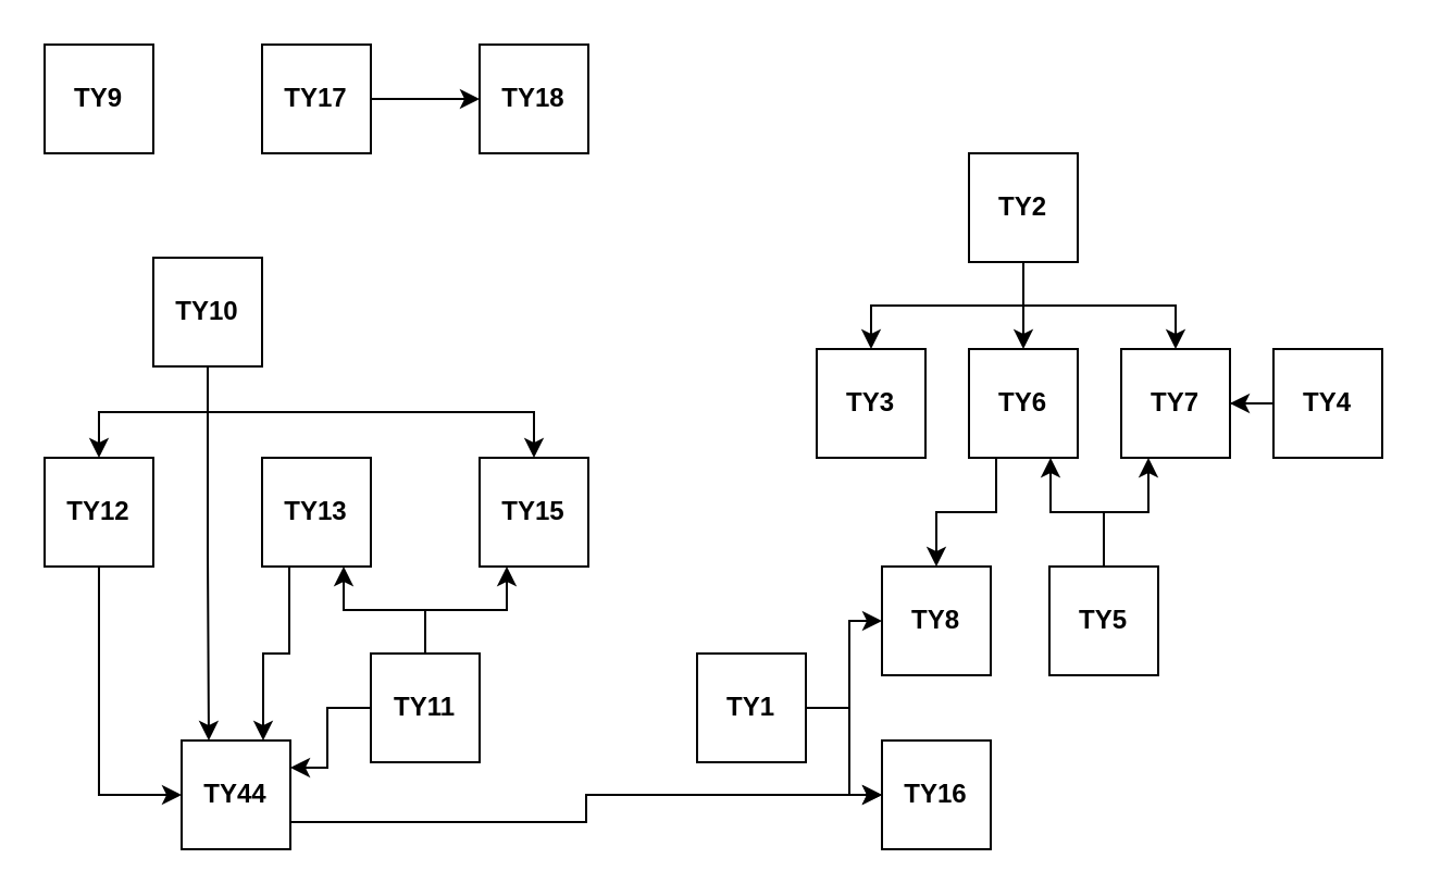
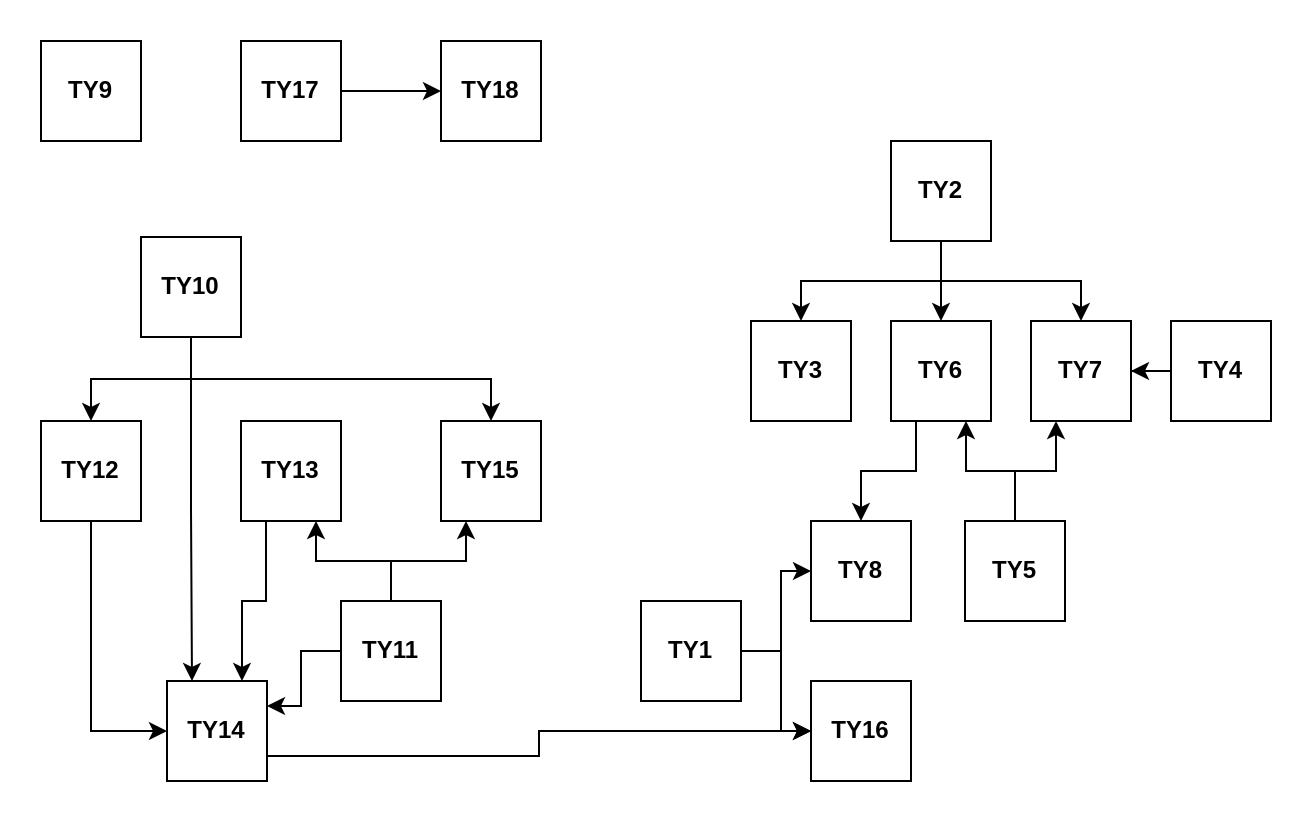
- <mxCell id="34" value="TY44" style="rounded=0;whiteSpace=wrap;html=1;fontStyle=1" vertex="1" parent="25"><mxGeometry x="63" y="222" width="50" height="50" as="geometry" /></mxCell>
+ <mxCell id="34" value="TY14" style="rounded=0;whiteSpace=wrap;html=1;fontStyle=1" vertex="1" parent="25"><mxGeometry x="63" y="222" width="50" height="50" as="geometry" /></mxCell>
